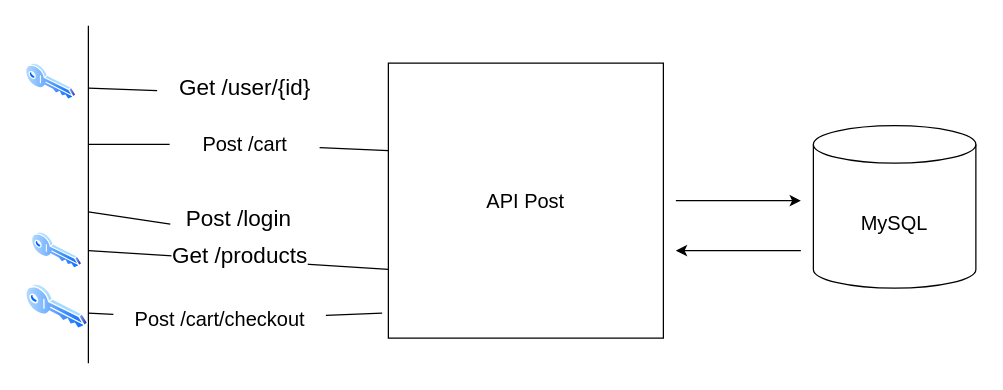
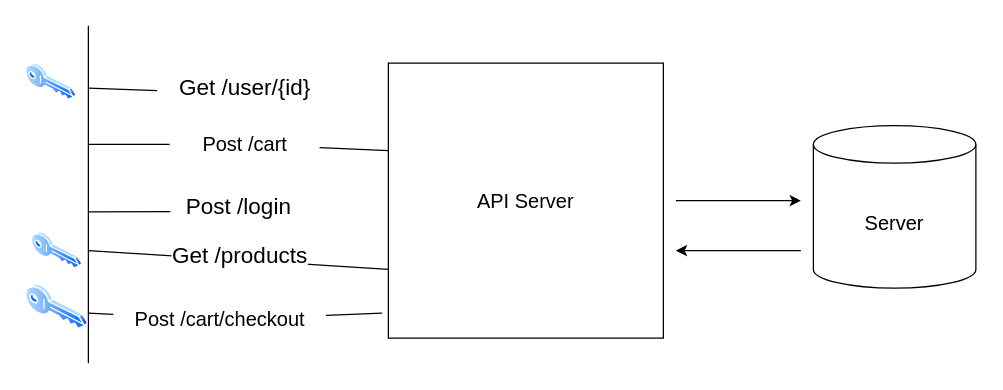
- <mxCell id="2" value="&lt;font size=&quot;3&quot;&gt;API Post&lt;/font&gt;" style="whiteSpace=wrap;html=1;aspect=fixed;" vertex="1" parent="1"><mxGeometry x="310" y="50" width="220" height="220" as="geometry" /></mxCell>
+ <mxCell id="2" value="&lt;font size=&quot;3&quot;&gt;API Server&lt;/font&gt;" style="whiteSpace=wrap;html=1;aspect=fixed;" vertex="1" parent="1"><mxGeometry x="310" y="50" width="220" height="220" as="geometry" /></mxCell>
- <mxCell id="6" value="&lt;div&gt;&lt;font style=&quot;font-size: 18px;&quot;&gt;Post /login&lt;/font&gt;&lt;/div&gt;" style="text;html=1;align=center;verticalAlign=middle;resizable=0;points=[];autosize=1;strokeColor=none;fillColor=none;" vertex="1" parent="1"><mxGeometry x="135" y="155" width="110" height="40" as="geometry" /></mxCell>
+ <mxCell id="6" value="&lt;div&gt;&lt;font style=&quot;font-size: 18px;&quot;&gt;Post /login&lt;/font&gt;&lt;/div&gt;" style="text;html=1;align=center;verticalAlign=middle;resizable=0;points=[];autosize=1;strokeColor=none;fillColor=none;" vertex="1" parent="1"><mxGeometry x="135" y="145" width="110" height="40" as="geometry" /></mxCell>
- <mxCell id="16" value="&lt;font size=&quot;3&quot;&gt;MySQL&lt;/font&gt;" style="shape=cylinder3;whiteSpace=wrap;html=1;boundedLbl=1;backgroundOutline=1;size=15;" vertex="1" parent="1"><mxGeometry x="650" y="100" width="130" height="130" as="geometry" /></mxCell>
+ <mxCell id="16" value="&lt;font size=&quot;3&quot;&gt;Server&lt;/font&gt;" style="shape=cylinder3;whiteSpace=wrap;html=1;boundedLbl=1;backgroundOutline=1;size=15;" vertex="1" parent="1"><mxGeometry x="650" y="100" width="130" height="130" as="geometry" /></mxCell>
